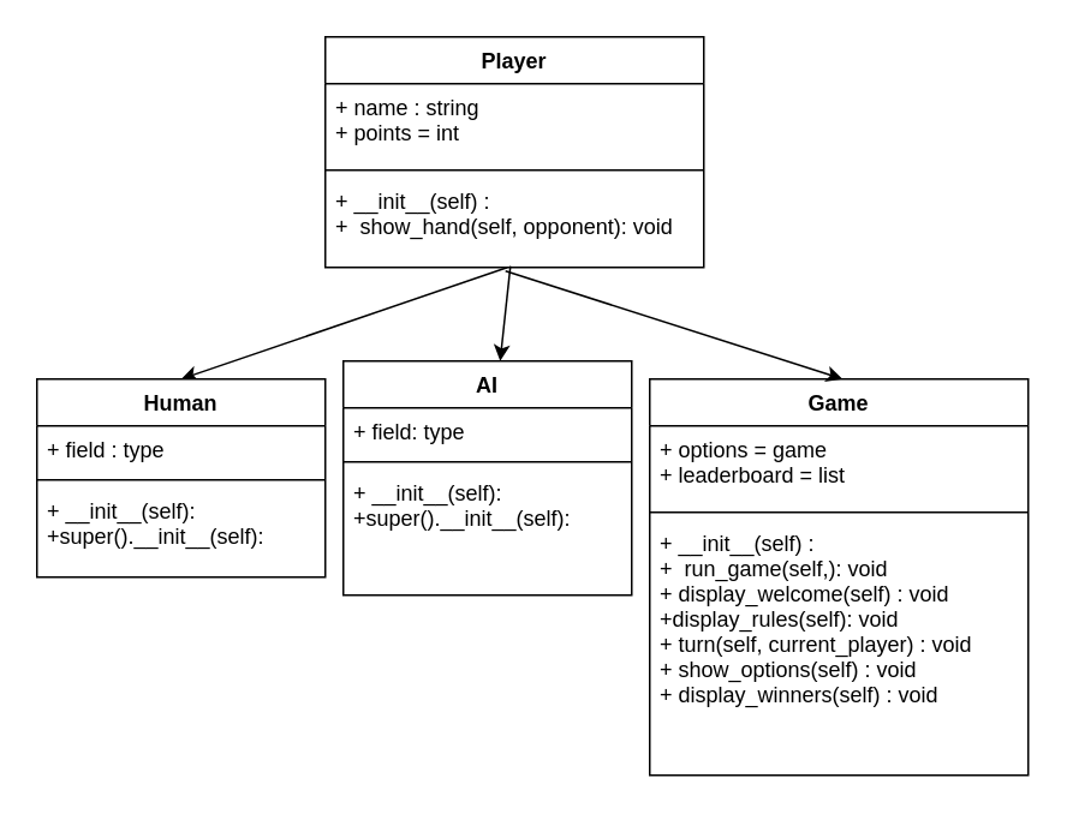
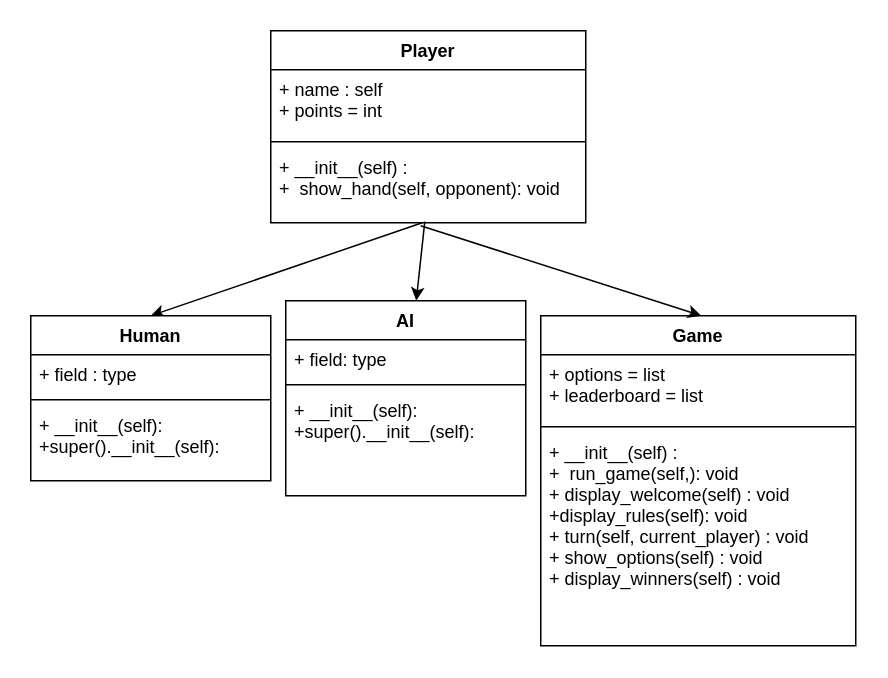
- <mxCell id="4" value="+ name : string&#10;+ points = int" style="text;strokeColor=none;fillColor=none;align=left;verticalAlign=top;spacingLeft=4;spacingRight=4;overflow=hidden;rotatable=0;points=[[0,0.5],[1,0.5]];portConstraint=eastwest;" parent="3" vertex="1"><mxGeometry y="26" width="210" height="44" as="geometry" /></mxCell>
+ <mxCell id="4" value="+ name : self&#10;+ points = int" style="text;strokeColor=none;fillColor=none;align=left;verticalAlign=top;spacingLeft=4;spacingRight=4;overflow=hidden;rotatable=0;points=[[0,0.5],[1,0.5]];portConstraint=eastwest;" parent="3" vertex="1"><mxGeometry y="26" width="210" height="44" as="geometry" /></mxCell>
- <mxCell id="17" value="+ options = game&#10;+ leaderboard = list" style="text;strokeColor=none;fillColor=none;align=left;verticalAlign=top;spacingLeft=4;spacingRight=4;overflow=hidden;rotatable=0;points=[[0,0.5],[1,0.5]];portConstraint=eastwest;" parent="15" vertex="1"><mxGeometry y="26" width="210" height="44" as="geometry" /></mxCell>
+ <mxCell id="17" value="+ options = list&#10;+ leaderboard = list" style="text;strokeColor=none;fillColor=none;align=left;verticalAlign=top;spacingLeft=4;spacingRight=4;overflow=hidden;rotatable=0;points=[[0,0.5],[1,0.5]];portConstraint=eastwest;" parent="15" vertex="1"><mxGeometry y="26" width="210" height="44" as="geometry" /></mxCell>
